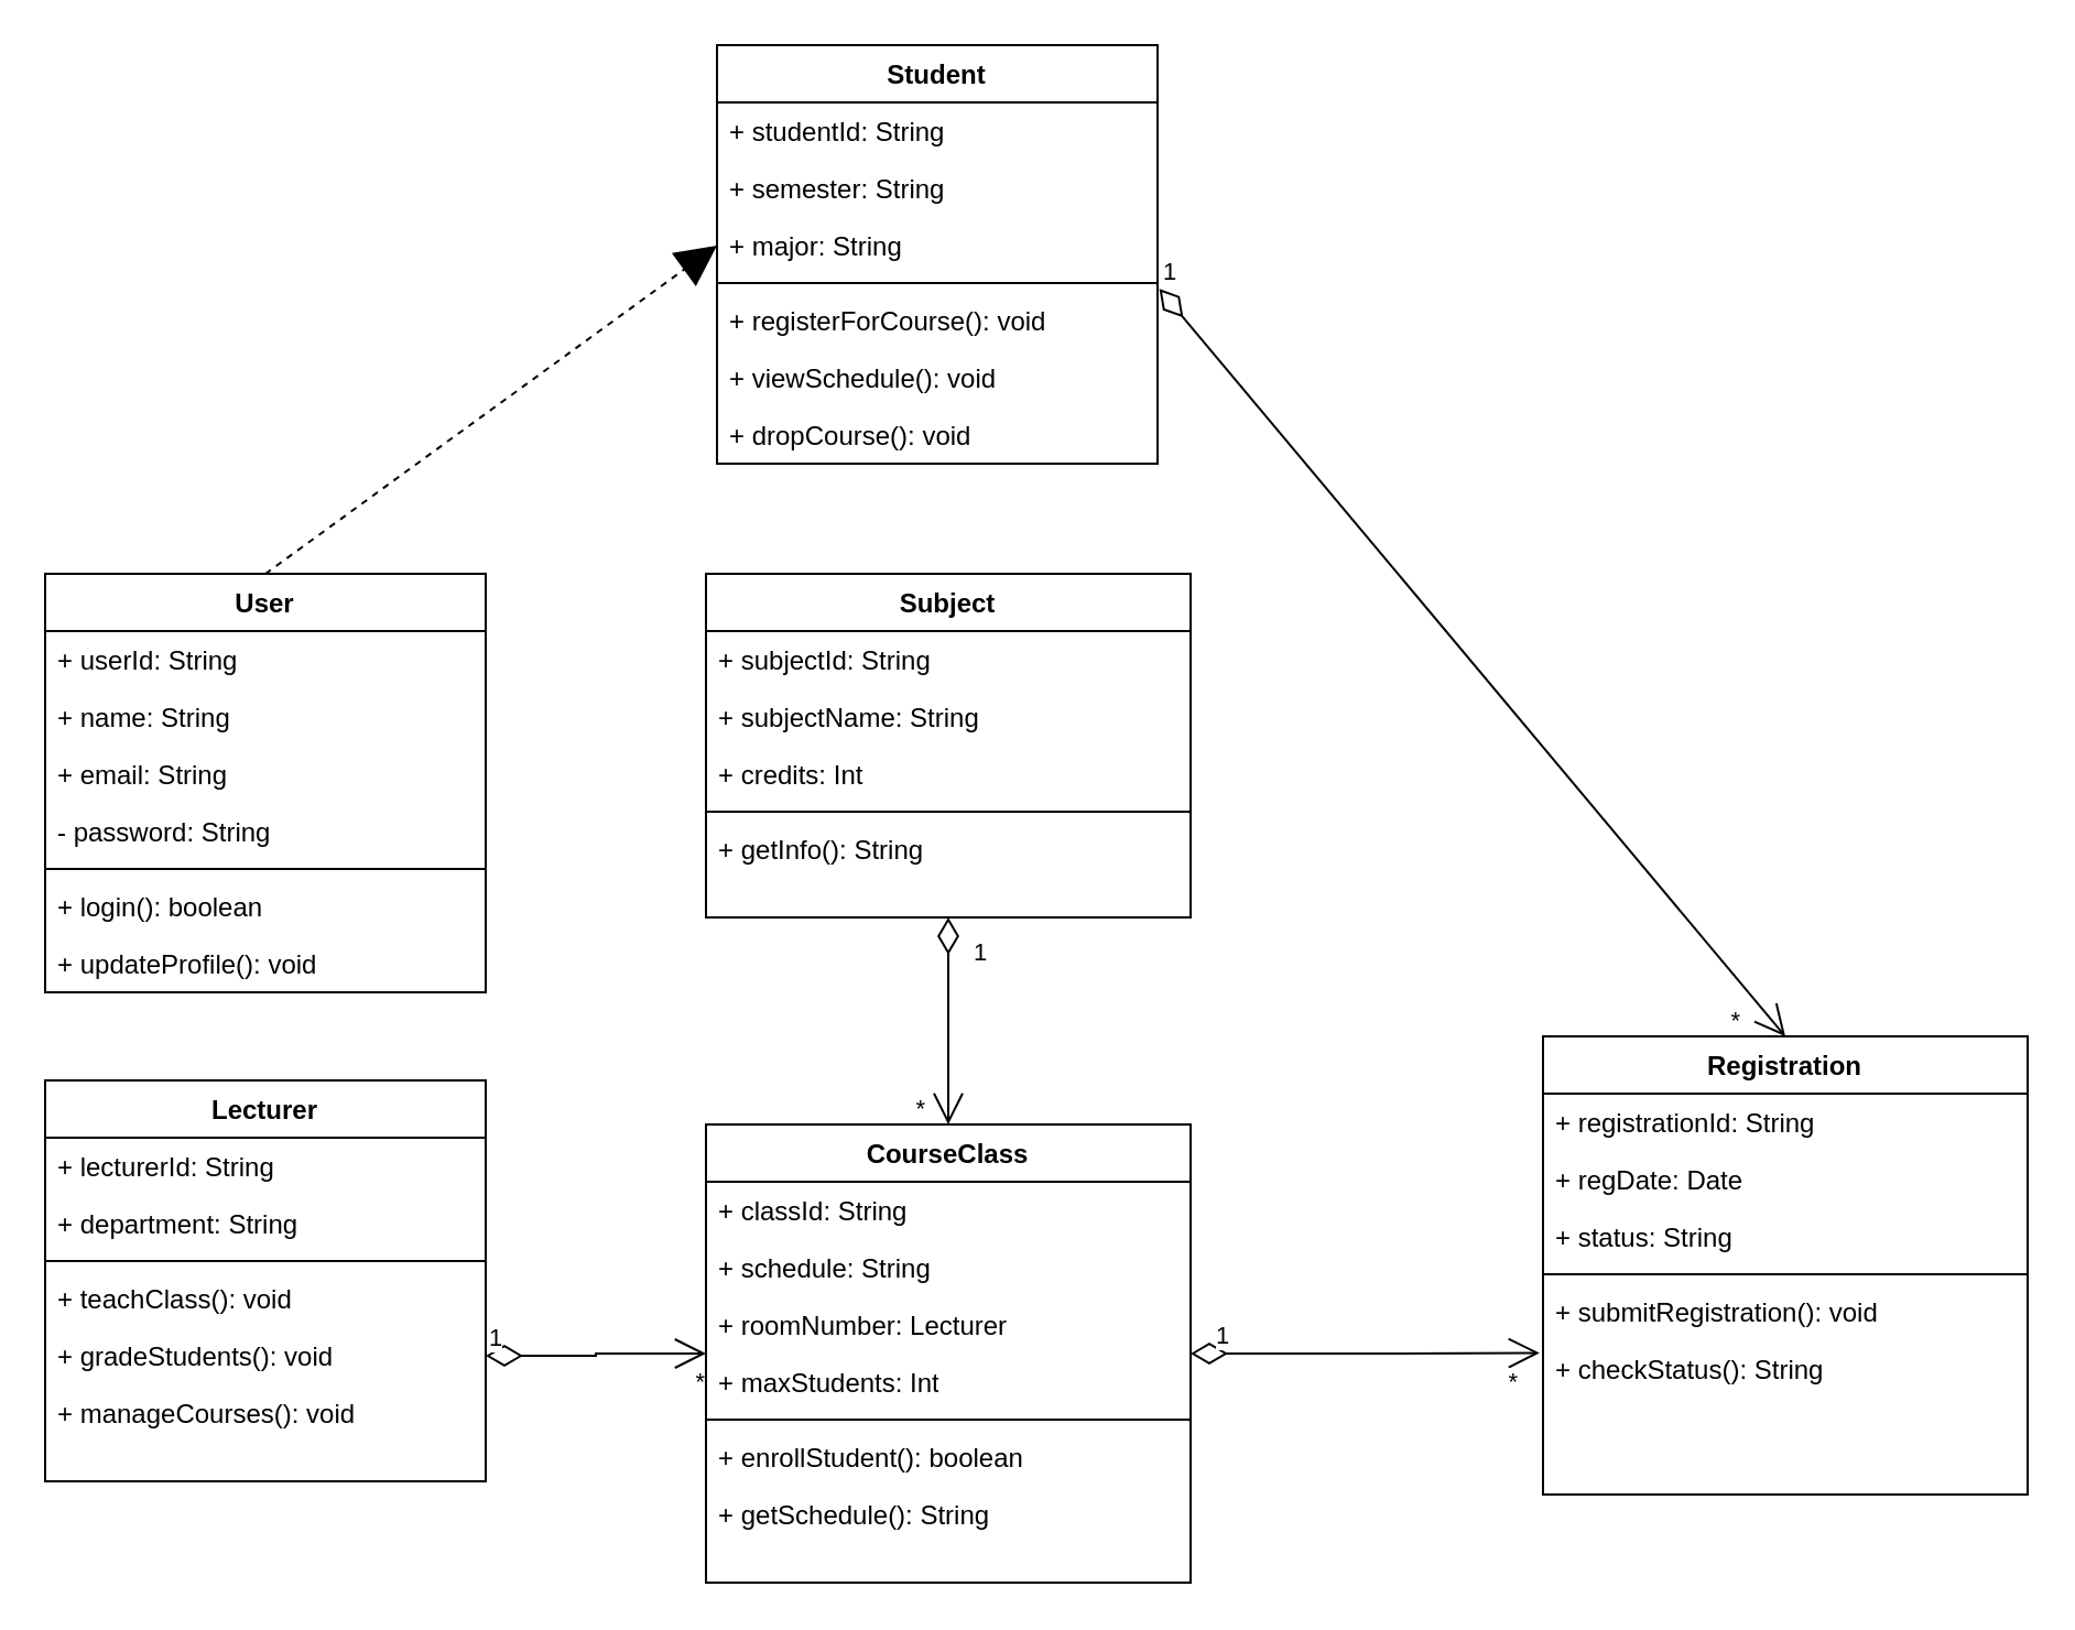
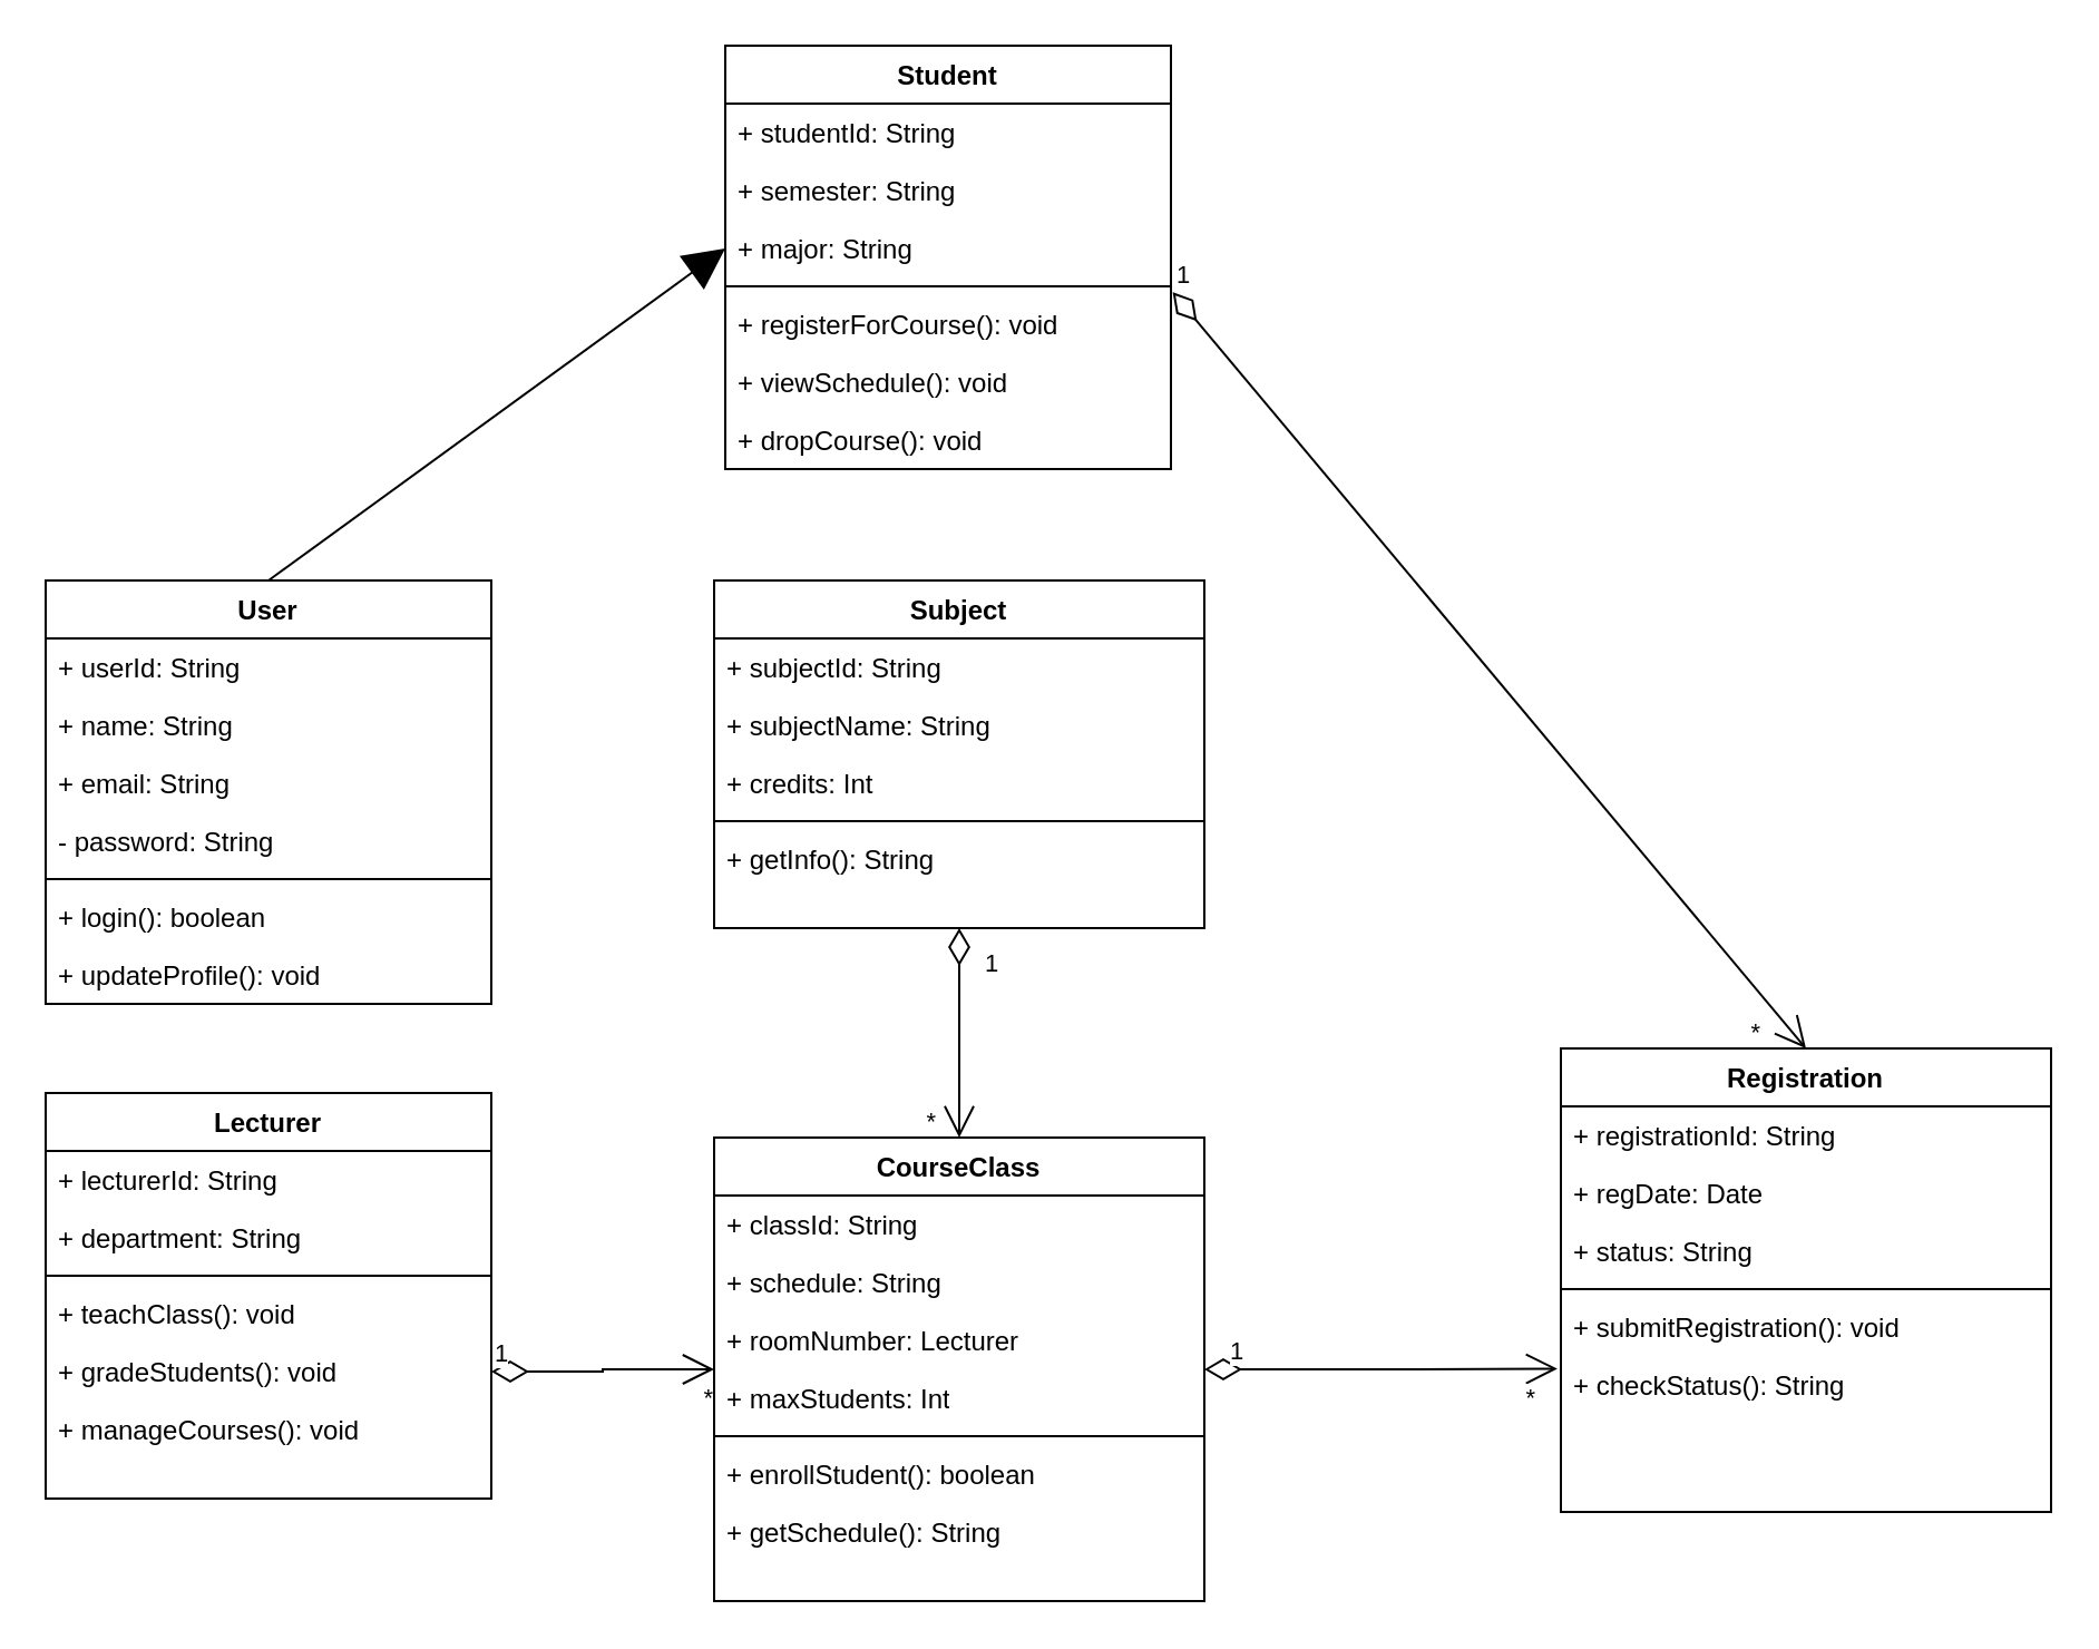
- <mxCell id="50" value="" style="endArrow=block;endSize=16;html=1;exitX=0.5;exitY=0;exitDx=0;exitDy=0;entryX=0;entryY=0.5;entryDx=0;entryDy=0;dashed=1;" parent="1" source="2" target="21" edge="1"><mxGeometry width="50" height="50" relative="1" as="geometry"><mxPoint x="120" y="420" as="sourcePoint" /><mxPoint x="120" y="720" as="targetPoint" /></mxGeometry></mxCell>
+ <mxCell id="50" value="" style="endArrow=block;endSize=16;html=1;exitX=0.5;exitY=0;exitDx=0;exitDy=0;entryX=0;entryY=0.5;entryDx=0;entryDy=0;" parent="1" source="2" target="21" edge="1"><mxGeometry width="50" height="50" relative="1" as="geometry"><mxPoint x="120" y="420" as="sourcePoint" /><mxPoint x="120" y="720" as="targetPoint" /></mxGeometry></mxCell>
